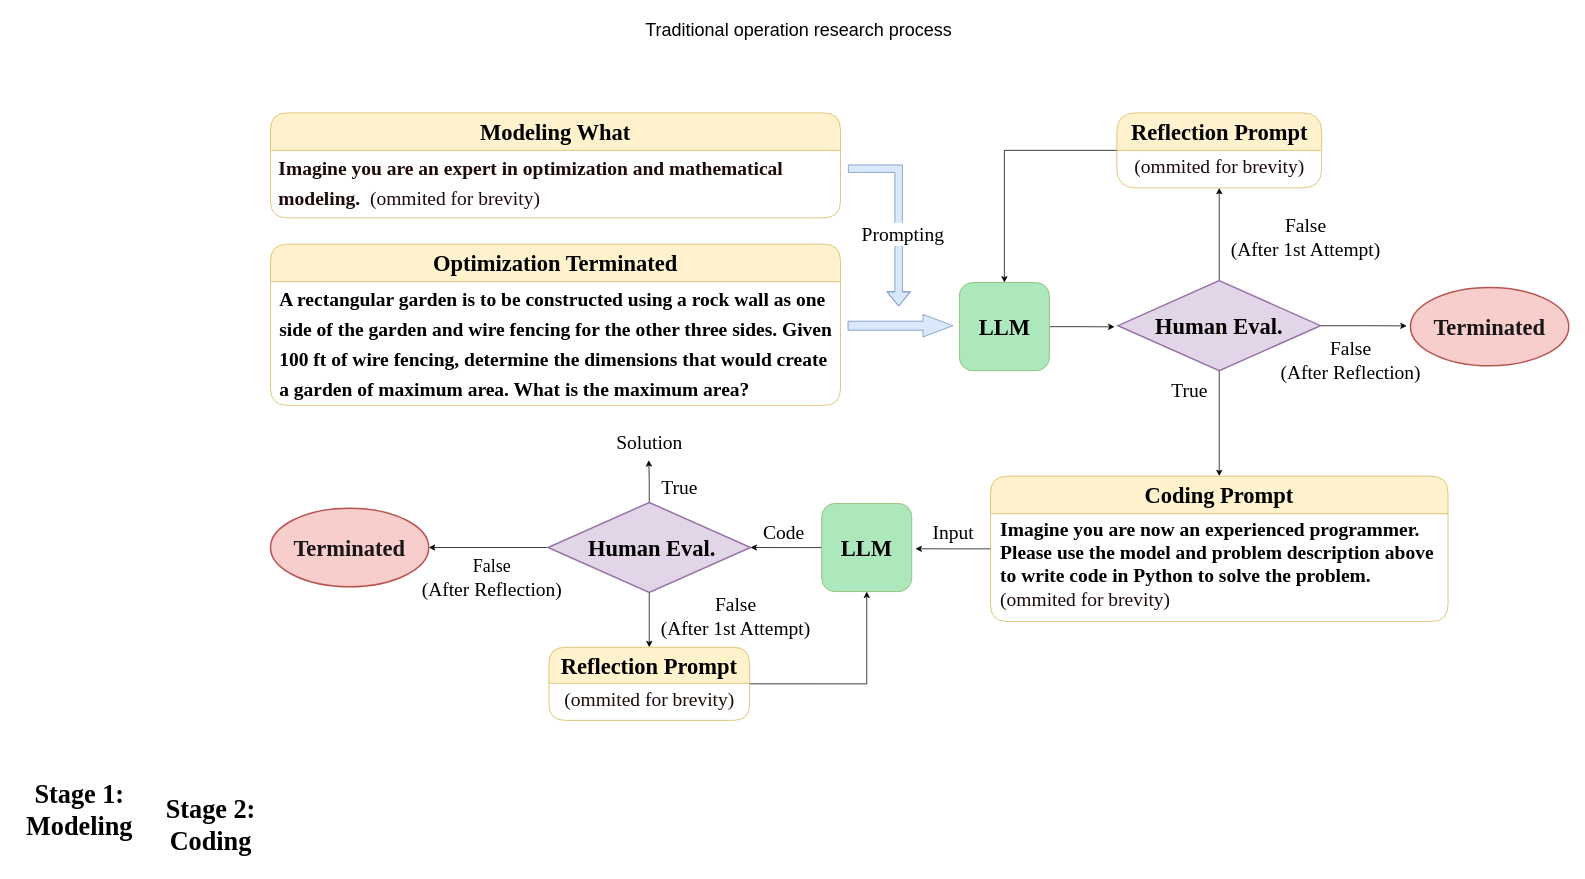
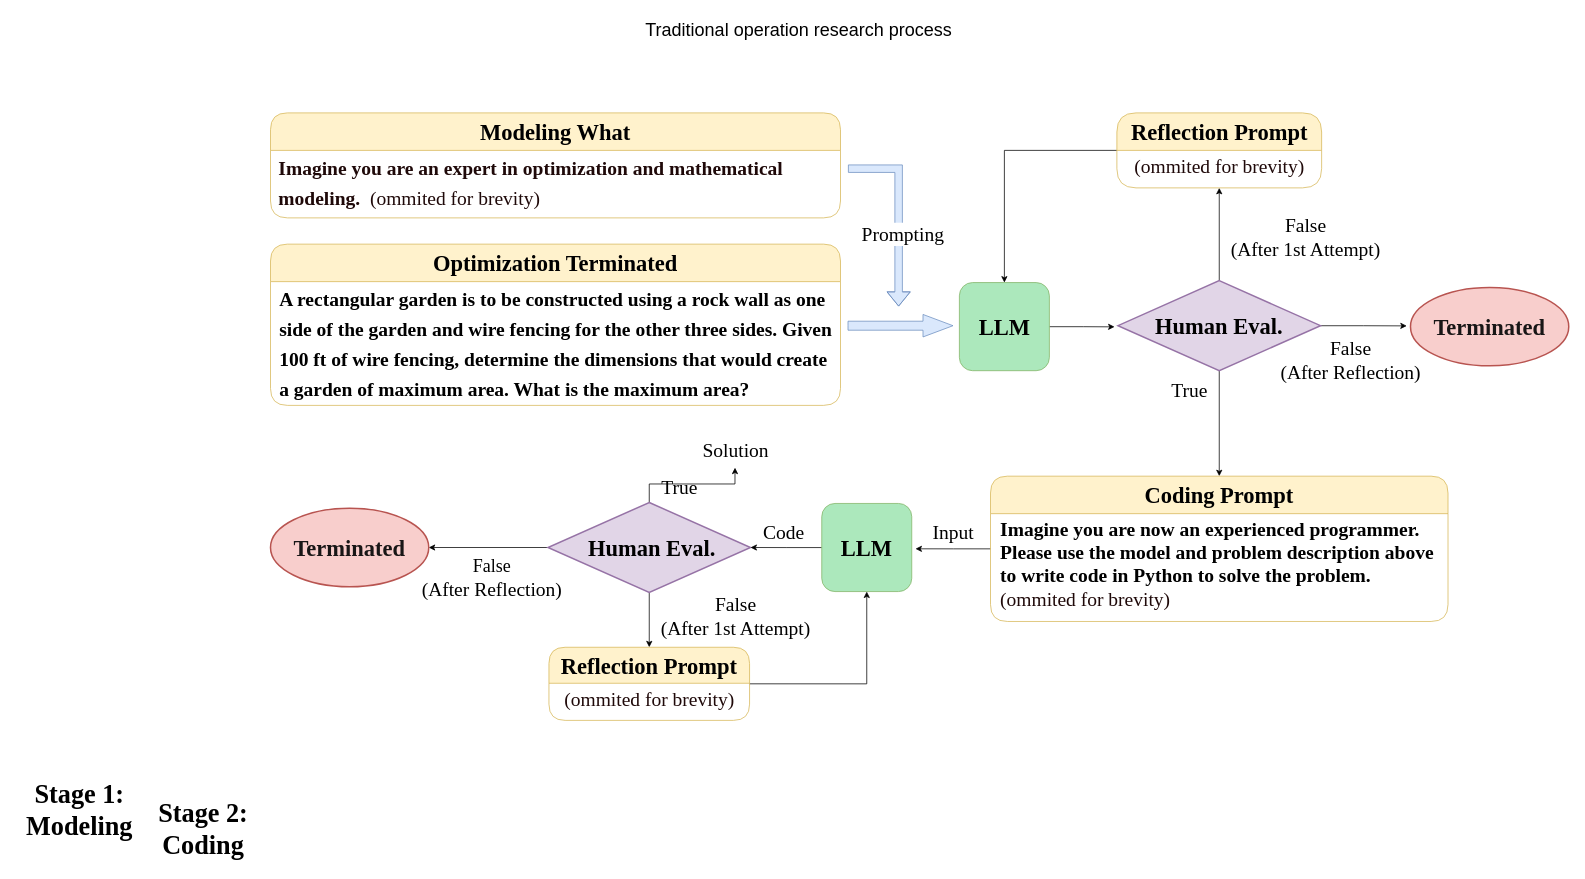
- <mxCell id="19" value="&lt;font face=&quot;Times New Roman&quot; style=&quot;font-size: 26px;&quot;&gt;Solution&lt;/font&gt;" style="text;html=1;align=center;verticalAlign=middle;resizable=0;points=[];autosize=1;strokeColor=none;fillColor=none;" parent="1" vertex="1"><mxGeometry x="810" y="570" width="110" height="40" as="geometry" /></mxCell>
+ <mxCell id="19" value="&lt;font face=&quot;Times New Roman&quot; style=&quot;font-size: 26px;&quot;&gt;Solution&lt;/font&gt;" style="text;html=1;align=center;verticalAlign=middle;resizable=0;points=[];autosize=1;strokeColor=none;fillColor=none;" parent="1" vertex="1"><mxGeometry x="925" y="580" width="110" height="40" as="geometry" /></mxCell>
- <mxCell id="21" value="&lt;font face=&quot;Times New Roman&quot; style=&quot;font-size: 35px;&quot;&gt;&lt;b&gt;Stage 2:&lt;br&gt;Coding&lt;/b&gt;&lt;/font&gt;" style="text;html=1;align=center;verticalAlign=middle;resizable=0;points=[];autosize=1;strokeColor=none;fillColor=none;" parent="1" vertex="1"><mxGeometry x="210" y="1050" width="140" height="100" as="geometry" /></mxCell>
+ <mxCell id="21" value="&lt;font face=&quot;Times New Roman&quot; style=&quot;font-size: 35px;&quot;&gt;&lt;b&gt;Stage 2:&lt;br&gt;Coding&lt;/b&gt;&lt;/font&gt;" style="text;html=1;align=center;verticalAlign=middle;resizable=0;points=[];autosize=1;strokeColor=none;fillColor=none;" parent="1" vertex="1"><mxGeometry x="200" y="1055" width="140" height="100" as="geometry" /></mxCell>
